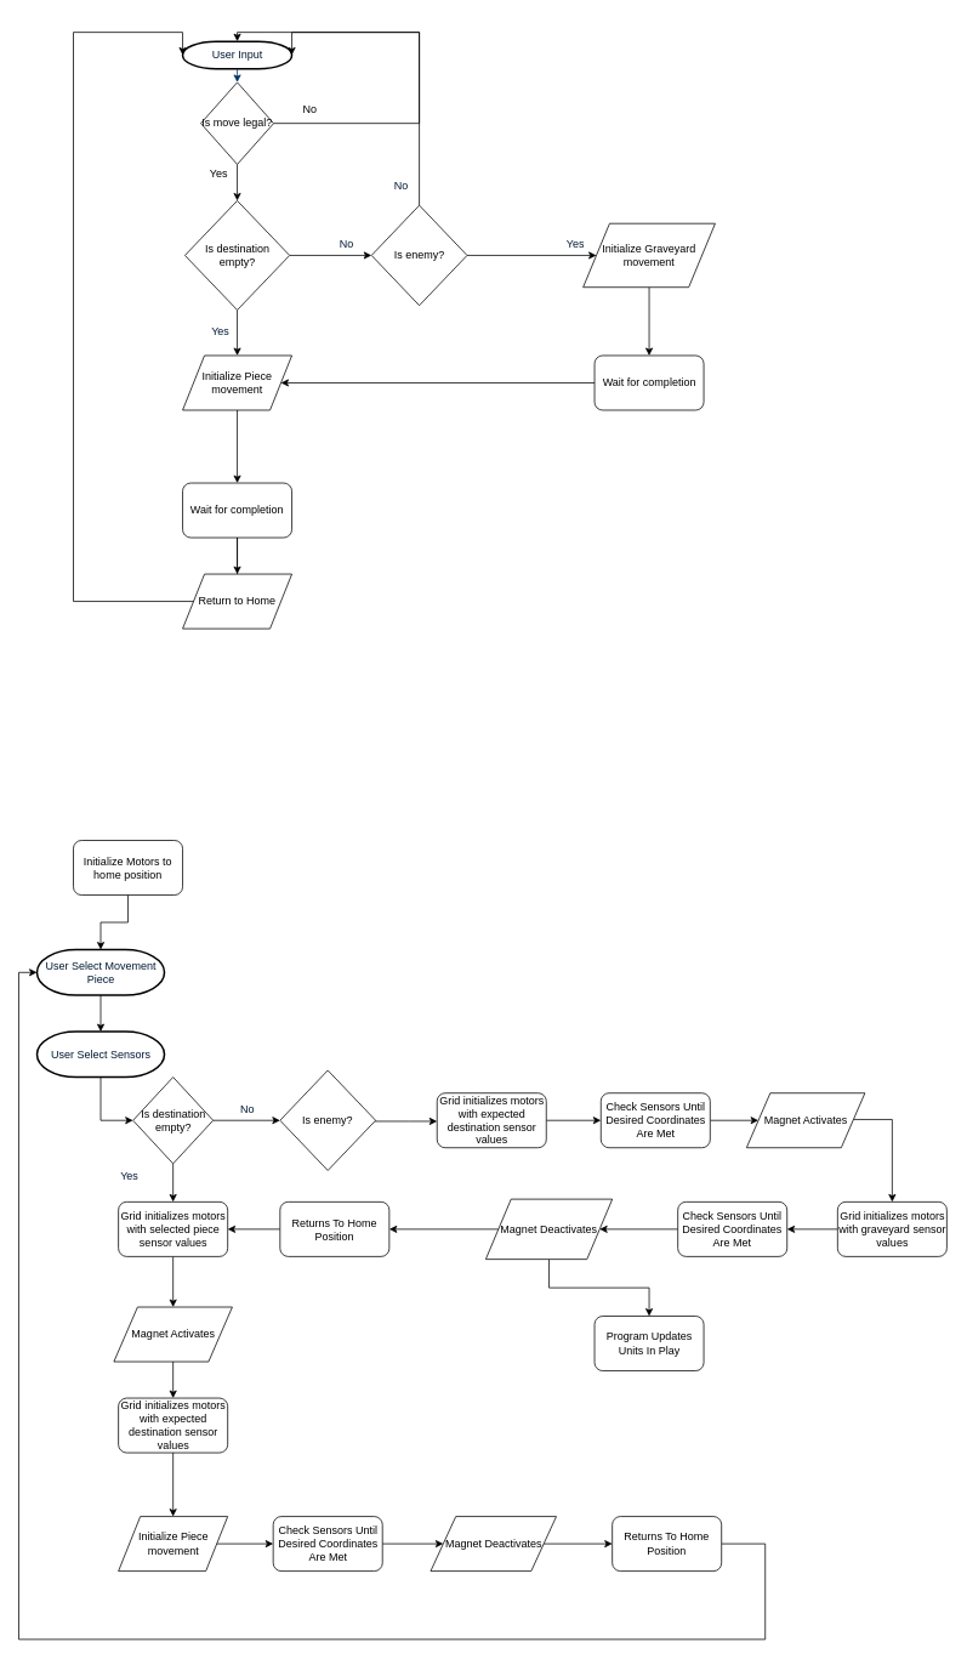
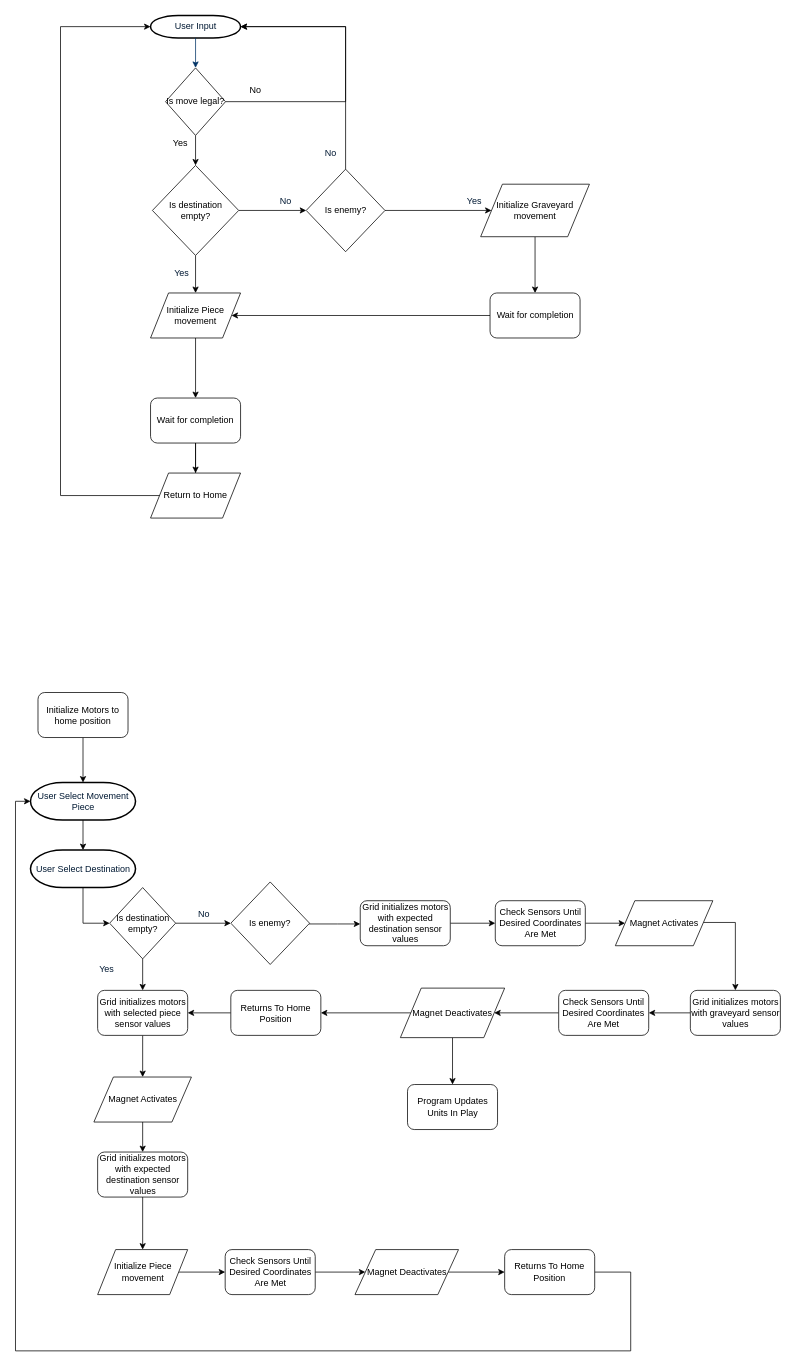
- <mxCell id="2" value="User Input" style="shape=mxgraph.flowchart.terminator;fillColor=#FFFFFF;strokeColor=#000000;strokeWidth=2;gradientColor=none;gradientDirection=north;fontColor=#001933;fontStyle=0;html=1;" parent="1" vertex="1"><mxGeometry x="200" y="45" width="120" height="30" as="geometry" /></mxCell>
+ <mxCell id="2" value="User Input" style="shape=mxgraph.flowchart.terminator;fillColor=#FFFFFF;strokeColor=#000000;strokeWidth=2;gradientColor=none;gradientDirection=north;fontColor=#001933;fontStyle=0;html=1;" parent="1" vertex="1"><mxGeometry x="200" y="20" width="120" height="30" as="geometry" /></mxCell>
- <mxCell id="31" value="Initialize Motors to home position" style="rounded=1;whiteSpace=wrap;html=1;" vertex="1" parent="1"><mxGeometry x="80" y="922.5" width="120" height="60" as="geometry" /></mxCell>
+ <mxCell id="31" value="Initialize Motors to home position" style="rounded=1;whiteSpace=wrap;html=1;" vertex="1" parent="1"><mxGeometry x="50" y="922.5" width="120" height="60" as="geometry" /></mxCell>
- <mxCell id="35" value="User Select Sensors" style="shape=mxgraph.flowchart.terminator;fillColor=#FFFFFF;strokeColor=#000000;strokeWidth=2;gradientColor=none;gradientDirection=north;fontColor=#001933;fontStyle=0;html=1;" vertex="1" parent="1"><mxGeometry x="40" y="1132.5" width="140" height="50" as="geometry" /></mxCell>
+ <mxCell id="35" value="User Select Destination" style="shape=mxgraph.flowchart.terminator;fillColor=#FFFFFF;strokeColor=#000000;strokeWidth=2;gradientColor=none;gradientDirection=north;fontColor=#001933;fontStyle=0;html=1;" vertex="1" parent="1"><mxGeometry x="40" y="1132.5" width="140" height="50" as="geometry" /></mxCell>
- <mxCell id="68" value="Program Updates&lt;br&gt;Units In Play" style="rounded=1;whiteSpace=wrap;html=1;" vertex="1" parent="1"><mxGeometry x="652.5" y="1445" width="120" height="60" as="geometry" /></mxCell>
+ <mxCell id="68" value="Program Updates&lt;br&gt;Units In Play" style="rounded=1;whiteSpace=wrap;html=1;" vertex="1" parent="1"><mxGeometry x="542.5" y="1445" width="120" height="60" as="geometry" /></mxCell>
